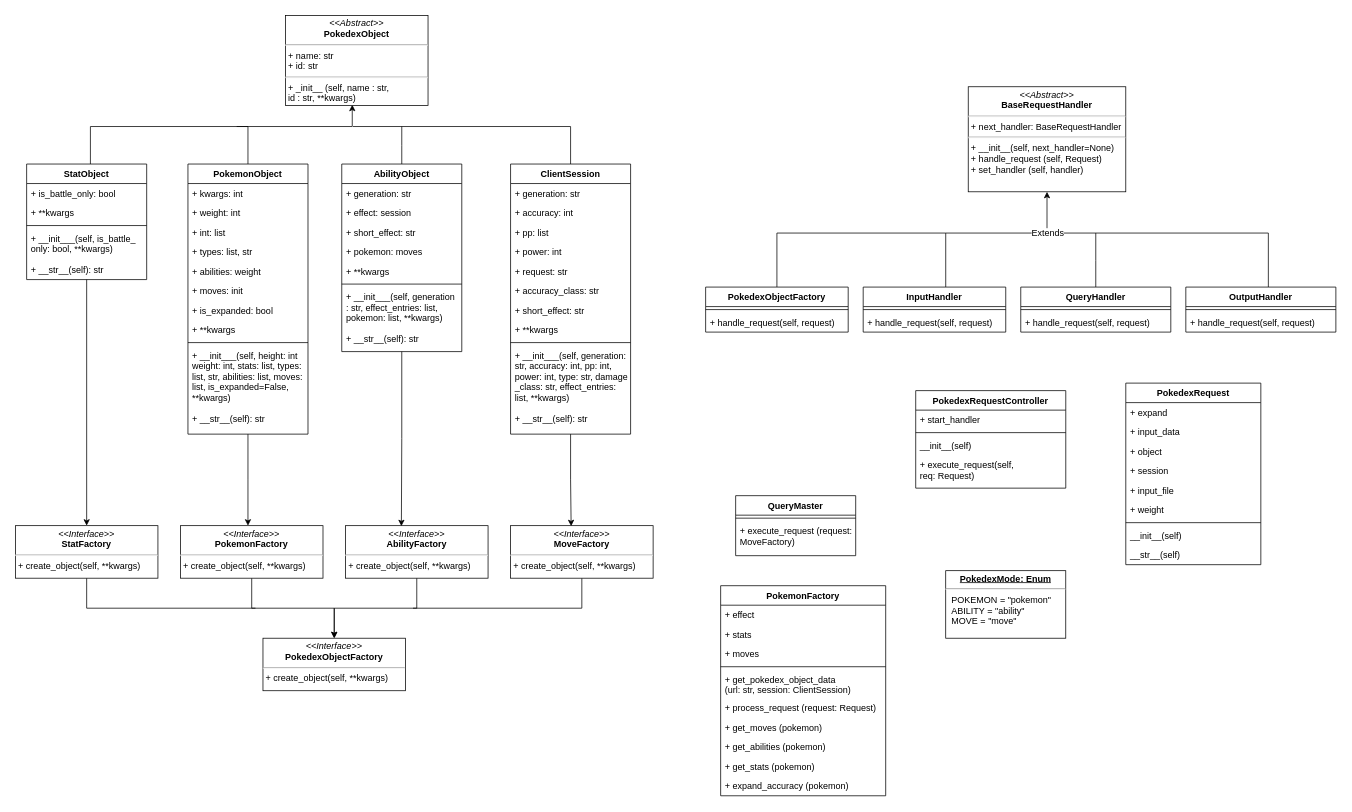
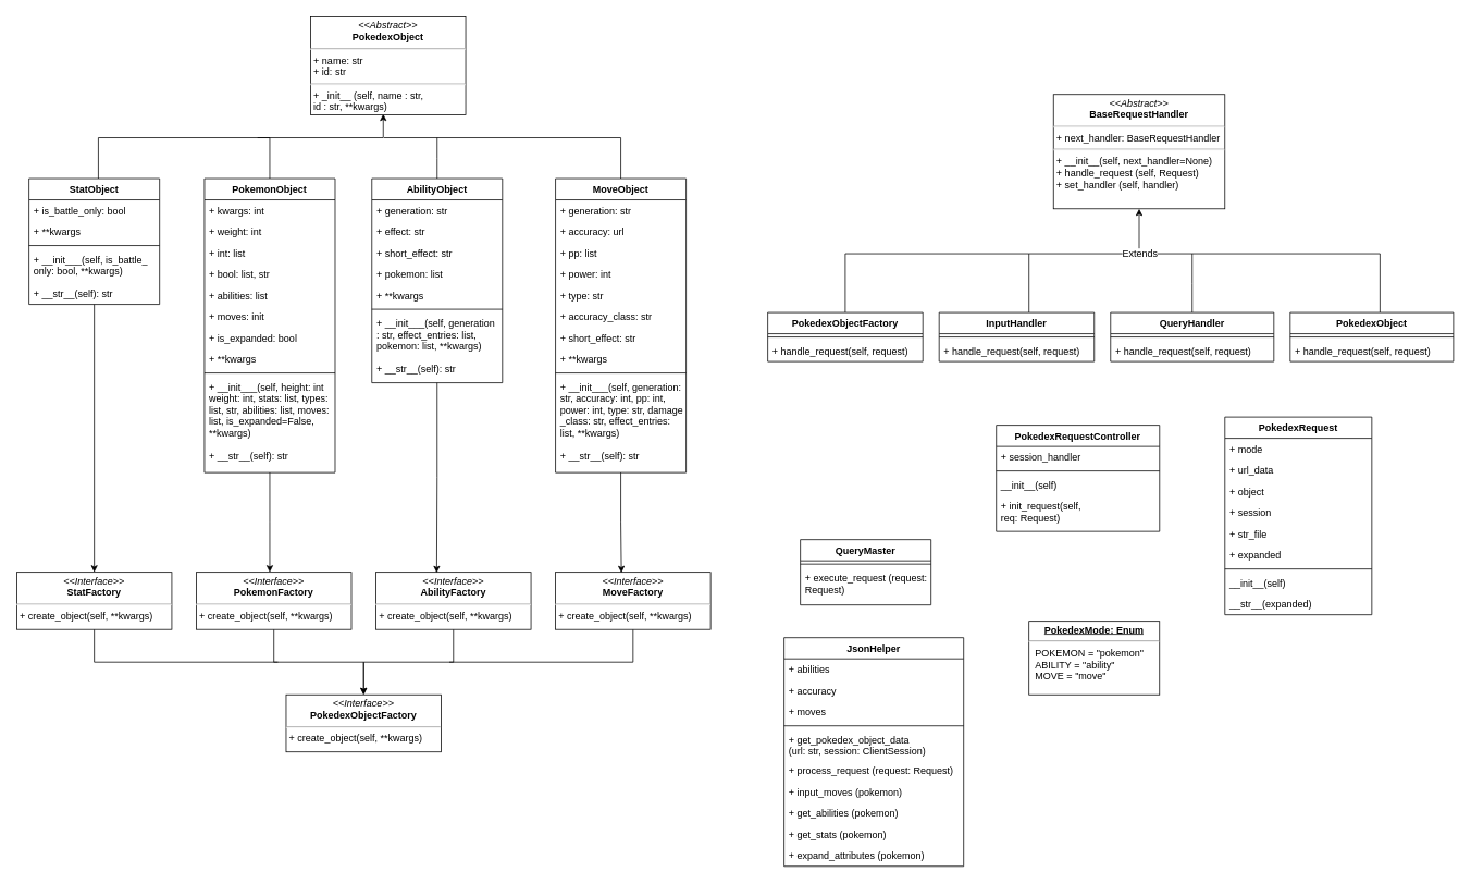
- <mxCell id="43" value="ClientSession" style="swimlane;fontStyle=1;align=center;verticalAlign=top;childLayout=stackLayout;horizontal=1;startSize=26;horizontalStack=0;resizeParent=1;resizeParentMax=0;resizeLast=0;collapsible=1;marginBottom=0;fontSize=12;" parent="1" vertex="1"><mxGeometry x="680" y="218" width="160" height="360" as="geometry" /></mxCell>
+ <mxCell id="43" value="MoveObject" style="swimlane;fontStyle=1;align=center;verticalAlign=top;childLayout=stackLayout;horizontal=1;startSize=26;horizontalStack=0;resizeParent=1;resizeParentMax=0;resizeLast=0;collapsible=1;marginBottom=0;fontSize=12;" parent="1" vertex="1"><mxGeometry x="680" y="218" width="160" height="360" as="geometry" /></mxCell>
- <mxCell id="35" value="+ effect: session" style="text;strokeColor=none;fillColor=none;align=left;verticalAlign=top;spacingLeft=4;spacingRight=4;overflow=hidden;rotatable=0;points=[[0,0.5],[1,0.5]];portConstraint=eastwest;fontSize=12;" parent="33" vertex="1"><mxGeometry y="52" width="160" height="26" as="geometry" /></mxCell>
+ <mxCell id="35" value="+ effect: str" style="text;strokeColor=none;fillColor=none;align=left;verticalAlign=top;spacingLeft=4;spacingRight=4;overflow=hidden;rotatable=0;points=[[0,0.5],[1,0.5]];portConstraint=eastwest;fontSize=12;" parent="33" vertex="1"><mxGeometry y="52" width="160" height="26" as="geometry" /></mxCell>
- <mxCell id="45" value="+ accuracy: int" style="text;strokeColor=none;fillColor=none;align=left;verticalAlign=top;spacingLeft=4;spacingRight=4;overflow=hidden;rotatable=0;points=[[0,0.5],[1,0.5]];portConstraint=eastwest;fontSize=12;" parent="43" vertex="1"><mxGeometry y="52" width="160" height="26" as="geometry" /></mxCell>
+ <mxCell id="45" value="+ accuracy: url" style="text;strokeColor=none;fillColor=none;align=left;verticalAlign=top;spacingLeft=4;spacingRight=4;overflow=hidden;rotatable=0;points=[[0,0.5],[1,0.5]];portConstraint=eastwest;fontSize=12;" parent="43" vertex="1"><mxGeometry y="52" width="160" height="26" as="geometry" /></mxCell>
- <mxCell id="17" value="+ types: list, str" style="text;strokeColor=none;fillColor=none;align=left;verticalAlign=top;spacingLeft=4;spacingRight=4;overflow=hidden;rotatable=0;points=[[0,0.5],[1,0.5]];portConstraint=eastwest;fontSize=12;" parent="13" vertex="1"><mxGeometry y="104" width="160" height="26" as="geometry" /></mxCell>
+ <mxCell id="17" value="+ bool: list, str" style="text;strokeColor=none;fillColor=none;align=left;verticalAlign=top;spacingLeft=4;spacingRight=4;overflow=hidden;rotatable=0;points=[[0,0.5],[1,0.5]];portConstraint=eastwest;fontSize=12;" parent="13" vertex="1"><mxGeometry y="104" width="160" height="26" as="geometry" /></mxCell>
- <mxCell id="37" value="+ pokemon: moves" style="text;strokeColor=none;fillColor=none;align=left;verticalAlign=top;spacingLeft=4;spacingRight=4;overflow=hidden;rotatable=0;points=[[0,0.5],[1,0.5]];portConstraint=eastwest;fontSize=12;" parent="33" vertex="1"><mxGeometry y="104" width="160" height="26" as="geometry" /></mxCell>
+ <mxCell id="37" value="+ pokemon: list" style="text;strokeColor=none;fillColor=none;align=left;verticalAlign=top;spacingLeft=4;spacingRight=4;overflow=hidden;rotatable=0;points=[[0,0.5],[1,0.5]];portConstraint=eastwest;fontSize=12;" parent="33" vertex="1"><mxGeometry y="104" width="160" height="26" as="geometry" /></mxCell>
- <mxCell id="18" value="+ abilities: weight" style="text;strokeColor=none;fillColor=none;align=left;verticalAlign=top;spacingLeft=4;spacingRight=4;overflow=hidden;rotatable=0;points=[[0,0.5],[1,0.5]];portConstraint=eastwest;fontSize=12;" parent="13" vertex="1"><mxGeometry y="130" width="160" height="26" as="geometry" /></mxCell>
+ <mxCell id="18" value="+ abilities: list" style="text;strokeColor=none;fillColor=none;align=left;verticalAlign=top;spacingLeft=4;spacingRight=4;overflow=hidden;rotatable=0;points=[[0,0.5],[1,0.5]];portConstraint=eastwest;fontSize=12;" parent="13" vertex="1"><mxGeometry y="130" width="160" height="26" as="geometry" /></mxCell>
- <mxCell id="48" value="+ request: str" style="text;strokeColor=none;fillColor=none;align=left;verticalAlign=top;spacingLeft=4;spacingRight=4;overflow=hidden;rotatable=0;points=[[0,0.5],[1,0.5]];portConstraint=eastwest;fontSize=12;" parent="43" vertex="1"><mxGeometry y="130" width="160" height="26" as="geometry" /></mxCell>
+ <mxCell id="48" value="+ type: str" style="text;strokeColor=none;fillColor=none;align=left;verticalAlign=top;spacingLeft=4;spacingRight=4;overflow=hidden;rotatable=0;points=[[0,0.5],[1,0.5]];portConstraint=eastwest;fontSize=12;" parent="43" vertex="1"><mxGeometry y="130" width="160" height="26" as="geometry" /></mxCell>
- <mxCell id="58" value="OutputHandler" style="swimlane;fontStyle=1;align=center;verticalAlign=top;childLayout=stackLayout;horizontal=1;startSize=26;horizontalStack=0;resizeParent=1;resizeParentMax=0;resizeLast=0;collapsible=1;marginBottom=0;fontSize=12;" parent="1" vertex="1"><mxGeometry x="1580" y="382" width="200" height="60" as="geometry" /></mxCell>
+ <mxCell id="58" value="PokedexObject" style="swimlane;fontStyle=1;align=center;verticalAlign=top;childLayout=stackLayout;horizontal=1;startSize=26;horizontalStack=0;resizeParent=1;resizeParentMax=0;resizeLast=0;collapsible=1;marginBottom=0;fontSize=12;" parent="1" vertex="1"><mxGeometry x="1580" y="382" width="200" height="60" as="geometry" /></mxCell>
- <mxCell id="80" value="+ expand" style="text;strokeColor=none;fillColor=none;align=left;verticalAlign=top;spacingLeft=4;spacingRight=4;overflow=hidden;rotatable=0;points=[[0,0.5],[1,0.5]];portConstraint=eastwest;" vertex="1" parent="79"><mxGeometry y="26" width="180" height="26" as="geometry" /></mxCell>
+ <mxCell id="80" value="+ mode" style="text;strokeColor=none;fillColor=none;align=left;verticalAlign=top;spacingLeft=4;spacingRight=4;overflow=hidden;rotatable=0;points=[[0,0.5],[1,0.5]];portConstraint=eastwest;" vertex="1" parent="79"><mxGeometry y="26" width="180" height="26" as="geometry" /></mxCell>
- <mxCell id="75" value="+ start_handler" style="text;strokeColor=none;fillColor=none;align=left;verticalAlign=top;spacingLeft=4;spacingRight=4;overflow=hidden;rotatable=0;points=[[0,0.5],[1,0.5]];portConstraint=eastwest;" vertex="1" parent="74"><mxGeometry y="26" width="200" height="26" as="geometry" /></mxCell>
+ <mxCell id="75" value="+ session_handler" style="text;strokeColor=none;fillColor=none;align=left;verticalAlign=top;spacingLeft=4;spacingRight=4;overflow=hidden;rotatable=0;points=[[0,0.5],[1,0.5]];portConstraint=eastwest;" vertex="1" parent="74"><mxGeometry y="26" width="200" height="26" as="geometry" /></mxCell>
- <mxCell id="81" value="+ input_data" style="text;strokeColor=none;fillColor=none;align=left;verticalAlign=top;spacingLeft=4;spacingRight=4;overflow=hidden;rotatable=0;points=[[0,0.5],[1,0.5]];portConstraint=eastwest;" vertex="1" parent="79"><mxGeometry y="52" width="180" height="26" as="geometry" /></mxCell>
+ <mxCell id="81" value="+ url_data" style="text;strokeColor=none;fillColor=none;align=left;verticalAlign=top;spacingLeft=4;spacingRight=4;overflow=hidden;rotatable=0;points=[[0,0.5],[1,0.5]];portConstraint=eastwest;" vertex="1" parent="79"><mxGeometry y="52" width="180" height="26" as="geometry" /></mxCell>
- <mxCell id="78" value="+ execute_request(self, &#10;req: Request)" style="text;strokeColor=none;fillColor=none;align=left;verticalAlign=top;spacingLeft=4;spacingRight=4;overflow=hidden;rotatable=0;points=[[0,0.5],[1,0.5]];portConstraint=eastwest;" vertex="1" parent="74"><mxGeometry y="86" width="200" height="44" as="geometry" /></mxCell>
+ <mxCell id="78" value="+ init_request(self, &#10;req: Request)" style="text;strokeColor=none;fillColor=none;align=left;verticalAlign=top;spacingLeft=4;spacingRight=4;overflow=hidden;rotatable=0;points=[[0,0.5],[1,0.5]];portConstraint=eastwest;" vertex="1" parent="74"><mxGeometry y="86" width="200" height="44" as="geometry" /></mxCell>
- <mxCell id="84" value="+ input_file" style="text;strokeColor=none;fillColor=none;align=left;verticalAlign=top;spacingLeft=4;spacingRight=4;overflow=hidden;rotatable=0;points=[[0,0.5],[1,0.5]];portConstraint=eastwest;" vertex="1" parent="79"><mxGeometry y="130" width="180" height="26" as="geometry" /></mxCell>
+ <mxCell id="84" value="+ str_file" style="text;strokeColor=none;fillColor=none;align=left;verticalAlign=top;spacingLeft=4;spacingRight=4;overflow=hidden;rotatable=0;points=[[0,0.5],[1,0.5]];portConstraint=eastwest;" vertex="1" parent="79"><mxGeometry y="130" width="180" height="26" as="geometry" /></mxCell>
- <mxCell id="85" value="+ weight" style="text;strokeColor=none;fillColor=none;align=left;verticalAlign=top;spacingLeft=4;spacingRight=4;overflow=hidden;rotatable=0;points=[[0,0.5],[1,0.5]];portConstraint=eastwest;" vertex="1" parent="79"><mxGeometry y="156" width="180" height="26" as="geometry" /></mxCell>
+ <mxCell id="85" value="+ expanded" style="text;strokeColor=none;fillColor=none;align=left;verticalAlign=top;spacingLeft=4;spacingRight=4;overflow=hidden;rotatable=0;points=[[0,0.5],[1,0.5]];portConstraint=eastwest;" vertex="1" parent="79"><mxGeometry y="156" width="180" height="26" as="geometry" /></mxCell>
- <mxCell id="102" value="+ execute_request (request:&#10;MoveFactory)" style="text;strokeColor=none;fillColor=none;align=left;verticalAlign=top;spacingLeft=4;spacingRight=4;overflow=hidden;rotatable=0;points=[[0,0.5],[1,0.5]];portConstraint=eastwest;" vertex="1" parent="100"><mxGeometry y="34" width="160" height="46" as="geometry" /></mxCell>
+ <mxCell id="102" value="+ execute_request (request:&#10;Request)" style="text;strokeColor=none;fillColor=none;align=left;verticalAlign=top;spacingLeft=4;spacingRight=4;overflow=hidden;rotatable=0;points=[[0,0.5],[1,0.5]];portConstraint=eastwest;" vertex="1" parent="100"><mxGeometry y="34" width="160" height="46" as="geometry" /></mxCell>
- <mxCell id="88" value="__str__(self)" style="text;strokeColor=none;fillColor=none;align=left;verticalAlign=top;spacingLeft=4;spacingRight=4;overflow=hidden;rotatable=0;points=[[0,0.5],[1,0.5]];portConstraint=eastwest;" vertex="1" parent="79"><mxGeometry y="216" width="180" height="26" as="geometry" /></mxCell>
+ <mxCell id="88" value="__str__(expanded)" style="text;strokeColor=none;fillColor=none;align=left;verticalAlign=top;spacingLeft=4;spacingRight=4;overflow=hidden;rotatable=0;points=[[0,0.5],[1,0.5]];portConstraint=eastwest;" vertex="1" parent="79"><mxGeometry y="216" width="180" height="26" as="geometry" /></mxCell>
- <mxCell id="89" value="PokemonFactory" style="swimlane;fontStyle=1;align=center;verticalAlign=top;childLayout=stackLayout;horizontal=1;startSize=26;horizontalStack=0;resizeParent=1;resizeParentMax=0;resizeLast=0;collapsible=1;marginBottom=0;" vertex="1" parent="1"><mxGeometry x="960" y="780" width="220" height="280" as="geometry" /></mxCell>
+ <mxCell id="89" value="JsonHelper" style="swimlane;fontStyle=1;align=center;verticalAlign=top;childLayout=stackLayout;horizontal=1;startSize=26;horizontalStack=0;resizeParent=1;resizeParentMax=0;resizeLast=0;collapsible=1;marginBottom=0;" vertex="1" parent="1"><mxGeometry x="960" y="780" width="220" height="280" as="geometry" /></mxCell>
- <mxCell id="90" value="+ effect" style="text;strokeColor=none;fillColor=none;align=left;verticalAlign=top;spacingLeft=4;spacingRight=4;overflow=hidden;rotatable=0;points=[[0,0.5],[1,0.5]];portConstraint=eastwest;" vertex="1" parent="89"><mxGeometry y="26" width="220" height="26" as="geometry" /></mxCell>
+ <mxCell id="90" value="+ abilities" style="text;strokeColor=none;fillColor=none;align=left;verticalAlign=top;spacingLeft=4;spacingRight=4;overflow=hidden;rotatable=0;points=[[0,0.5],[1,0.5]];portConstraint=eastwest;" vertex="1" parent="89"><mxGeometry y="26" width="220" height="26" as="geometry" /></mxCell>
- <mxCell id="91" value="+ stats" style="text;strokeColor=none;fillColor=none;align=left;verticalAlign=top;spacingLeft=4;spacingRight=4;overflow=hidden;rotatable=0;points=[[0,0.5],[1,0.5]];portConstraint=eastwest;" vertex="1" parent="89"><mxGeometry y="52" width="220" height="26" as="geometry" /></mxCell>
+ <mxCell id="91" value="+ accuracy" style="text;strokeColor=none;fillColor=none;align=left;verticalAlign=top;spacingLeft=4;spacingRight=4;overflow=hidden;rotatable=0;points=[[0,0.5],[1,0.5]];portConstraint=eastwest;" vertex="1" parent="89"><mxGeometry y="52" width="220" height="26" as="geometry" /></mxCell>
- <mxCell id="96" value="+ get_moves (pokemon)" style="text;strokeColor=none;fillColor=none;align=left;verticalAlign=top;spacingLeft=4;spacingRight=4;overflow=hidden;rotatable=0;points=[[0,0.5],[1,0.5]];portConstraint=eastwest;" vertex="1" parent="89"><mxGeometry y="176" width="220" height="26" as="geometry" /></mxCell>
+ <mxCell id="96" value="+ input_moves (pokemon)" style="text;strokeColor=none;fillColor=none;align=left;verticalAlign=top;spacingLeft=4;spacingRight=4;overflow=hidden;rotatable=0;points=[[0,0.5],[1,0.5]];portConstraint=eastwest;" vertex="1" parent="89"><mxGeometry y="176" width="220" height="26" as="geometry" /></mxCell>
- <mxCell id="99" value="+ expand_accuracy (pokemon)" style="text;strokeColor=none;fillColor=none;align=left;verticalAlign=top;spacingLeft=4;spacingRight=4;overflow=hidden;rotatable=0;points=[[0,0.5],[1,0.5]];portConstraint=eastwest;" vertex="1" parent="89"><mxGeometry y="254" width="220" height="26" as="geometry" /></mxCell>
+ <mxCell id="99" value="+ expand_attributes (pokemon)" style="text;strokeColor=none;fillColor=none;align=left;verticalAlign=top;spacingLeft=4;spacingRight=4;overflow=hidden;rotatable=0;points=[[0,0.5],[1,0.5]];portConstraint=eastwest;" vertex="1" parent="89"><mxGeometry y="254" width="220" height="26" as="geometry" /></mxCell>
